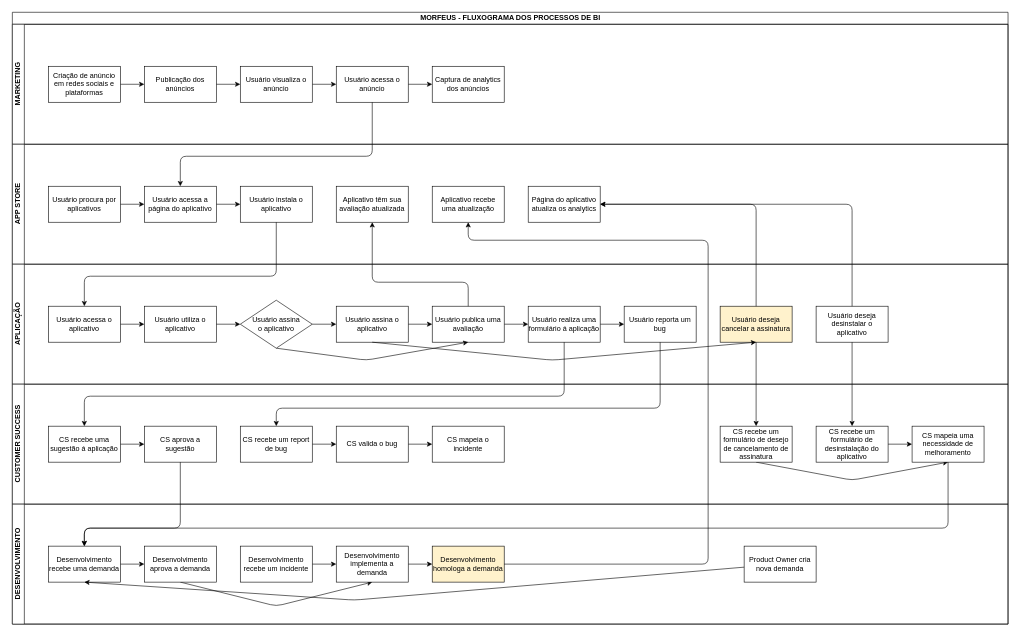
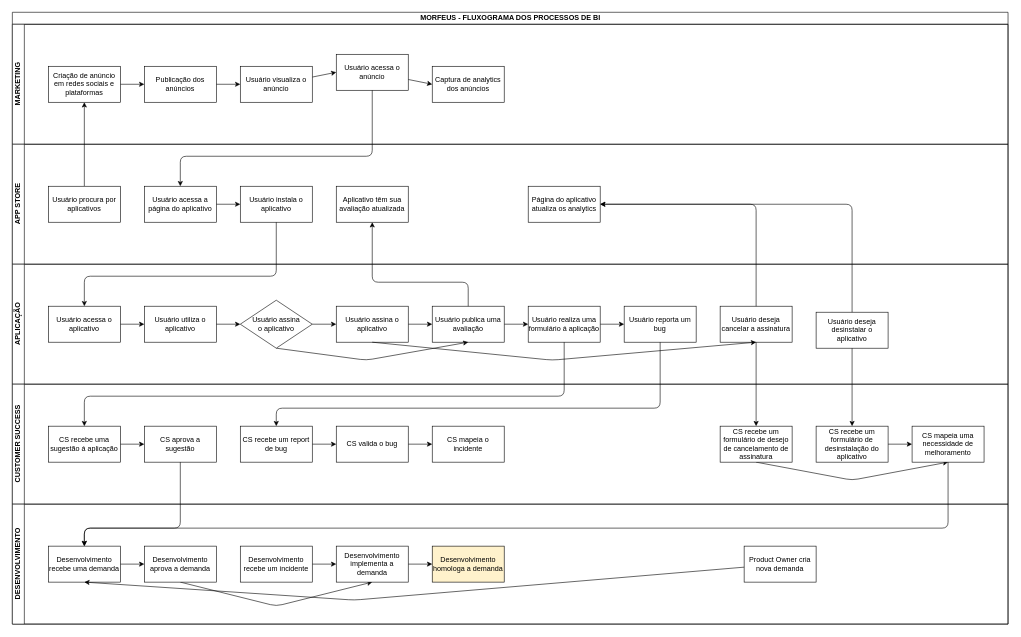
- <mxCell id="11" value="Usuário acessa o anúncio" style="whiteSpace=wrap;html=1;" vertex="1" parent="3"><mxGeometry x="540" y="70" width="120" height="60" as="geometry" /></mxCell>
+ <mxCell id="11" value="Usuário acessa o anúncio" style="whiteSpace=wrap;html=1;" vertex="1" parent="3"><mxGeometry x="540" y="50" width="120" height="60" as="geometry" /></mxCell>
- <mxCell id="16" style="edgeStyle=none;html=1;entryX=0;entryY=0.5;entryDx=0;entryDy=0;" edge="1" parent="13" source="17" target="15"><mxGeometry relative="1" as="geometry" /></mxCell>
+ <mxCell id="16" style="edgeStyle=none;html=1;" edge="1" parent="13" source="17" target="5"><mxGeometry relative="1" as="geometry" /></mxCell>
- <mxCell id="20" value="Aplicativo recebe uma atualização" style="whiteSpace=wrap;html=1;" vertex="1" parent="13"><mxGeometry x="700" y="70" width="120" height="60" as="geometry" /></mxCell>
- <mxCell id="72" style="edgeStyle=none;html=1;entryX=0.5;entryY=1;entryDx=0;entryDy=0;" edge="1" parent="2" source="63" target="20"><mxGeometry relative="1" as="geometry"><mxPoint x="870" y="320" as="targetPoint" /><Array as="points"><mxPoint x="1160" y="920" /><mxPoint x="1160" y="380" /><mxPoint x="760" y="380" /></Array></mxGeometry></mxCell>
- <mxCell id="37" value="Usuário deseja cancelar a assinatura" style="whiteSpace=wrap;html=1;fillColor=#fff2cc;" vertex="1" parent="22"><mxGeometry x="1180" y="70" width="120" height="60" as="geometry" /></mxCell>
+ <mxCell id="37" value="Usuário deseja cancelar a assinatura" style="whiteSpace=wrap;html=1;" vertex="1" parent="22"><mxGeometry x="1180" y="70" width="120" height="60" as="geometry" /></mxCell>
- <mxCell id="39" value="Usuário deseja desinstalar o aplicativo" style="whiteSpace=wrap;html=1;" vertex="1" parent="22"><mxGeometry x="1340" y="70" width="120" height="60" as="geometry" /></mxCell>
+ <mxCell id="39" value="Usuário deseja desinstalar o aplicativo" style="whiteSpace=wrap;html=1;" vertex="1" parent="22"><mxGeometry x="1340" y="80" width="120" height="60" as="geometry" /></mxCell>
